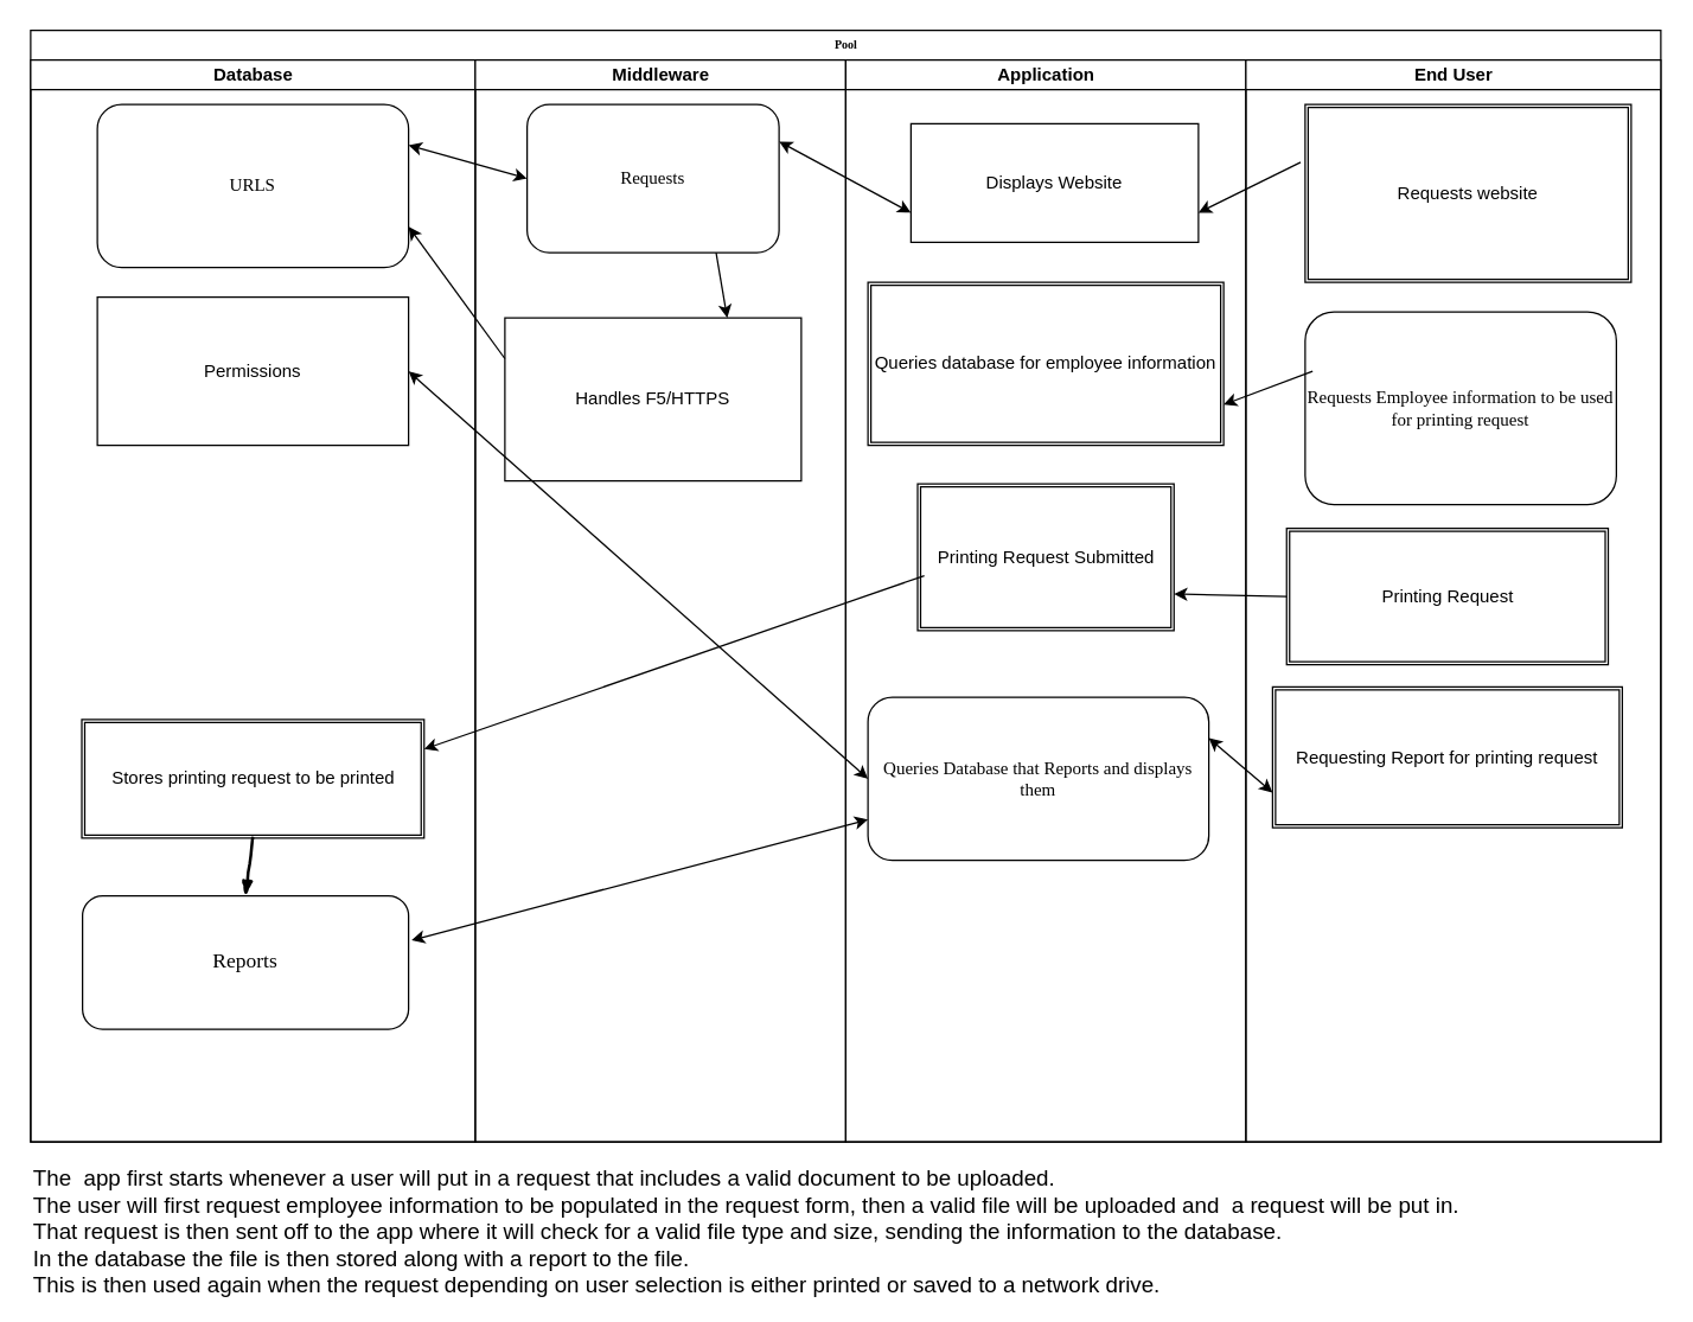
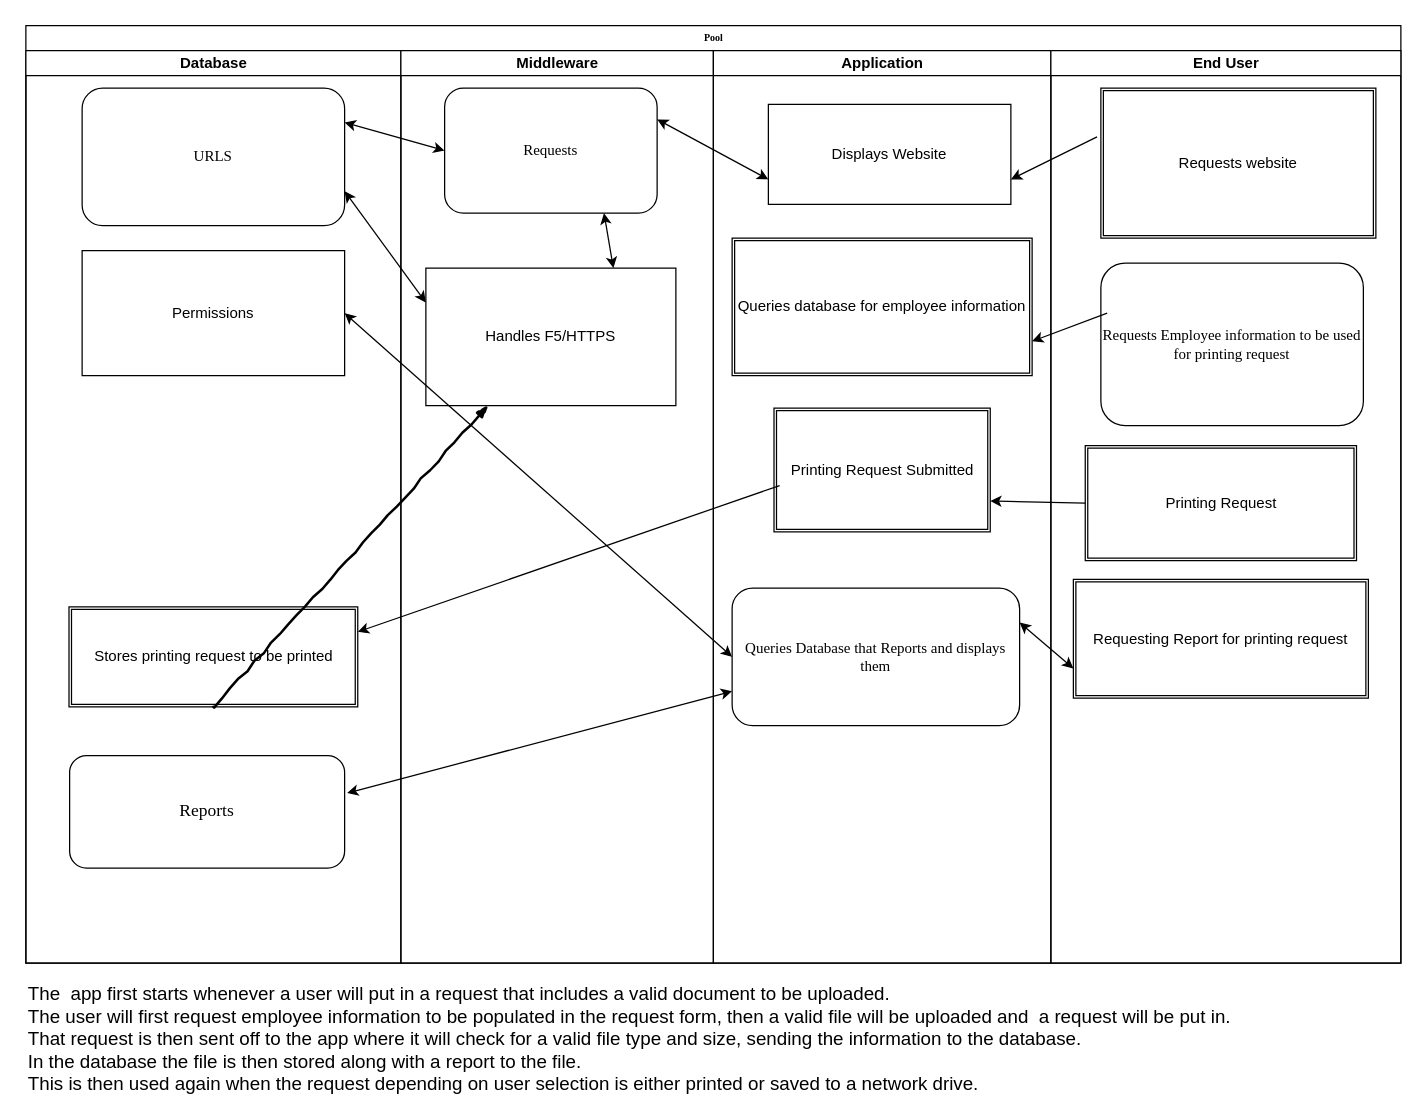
- <mxCell id="12" value="" style="endArrow=none;startArrow=classic;html=1;entryX=0.75;entryY=1;entryDx=0;entryDy=0;exitX=0.75;exitY=0;exitDx=0;exitDy=0;" parent="9" source="11" target="10" edge="1"><mxGeometry width="50" height="50" relative="1" as="geometry"><mxPoint x="-300" y="800" as="sourcePoint" /><mxPoint x="-250" y="750" as="targetPoint" /></mxGeometry></mxCell>
+ <mxCell id="12" value="" style="endArrow=classic;startArrow=classic;html=1;entryX=0.75;entryY=1;entryDx=0;entryDy=0;exitX=0.75;exitY=0;exitDx=0;exitDy=0;" parent="9" source="11" target="10" edge="1"><mxGeometry width="50" height="50" relative="1" as="geometry"><mxPoint x="-300" y="800" as="sourcePoint" /><mxPoint x="-250" y="750" as="targetPoint" /></mxGeometry></mxCell>
- <mxCell id="27" value="" style="endArrow=none;startArrow=classic;html=1;entryX=0;entryY=0.25;entryDx=0;entryDy=0;exitX=1;exitY=0.75;exitDx=0;exitDy=0;" parent="2" source="5" target="11" edge="1"><mxGeometry width="50" height="50" relative="1" as="geometry"><mxPoint y="820" as="sourcePoint" /><mxPoint x="50" y="770" as="targetPoint" /></mxGeometry></mxCell>
+ <mxCell id="27" value="" style="endArrow=classic;startArrow=classic;html=1;entryX=0;entryY=0.25;entryDx=0;entryDy=0;exitX=1;exitY=0.75;exitDx=0;exitDy=0;" parent="2" source="5" target="11" edge="1"><mxGeometry width="50" height="50" relative="1" as="geometry"><mxPoint y="820" as="sourcePoint" /><mxPoint x="50" y="770" as="targetPoint" /></mxGeometry></mxCell>
- <mxCell id="8" value="" style="rounded=0;comic=1;strokeWidth=2;endArrow=blockThin;html=1;fontFamily=Comic Sans MS;fontStyle=1;entryX=0.5;entryY=0;entryDx=0;entryDy=0;exitX=0.5;exitY=1;exitDx=0;exitDy=0;" parent="3" source="7" target="4" edge="1"><mxGeometry width="50" height="50" relative="1" as="geometry"><mxPoint x="10" y="801" as="sourcePoint" /><mxPoint x="60" y="751" as="targetPoint" /></mxGeometry></mxCell>
+ <mxCell id="8" value="" style="rounded=0;comic=1;strokeWidth=2;endArrow=blockThin;html=1;fontFamily=Comic Sans MS;fontStyle=1;exitX=0.5;exitY=1;exitDx=0;exitDy=0;" parent="3" source="7" target="11" edge="1"><mxGeometry width="50" height="50" relative="1" as="geometry"><mxPoint x="10" y="801" as="sourcePoint" /><mxPoint x="60" y="751" as="targetPoint" /></mxGeometry></mxCell>
